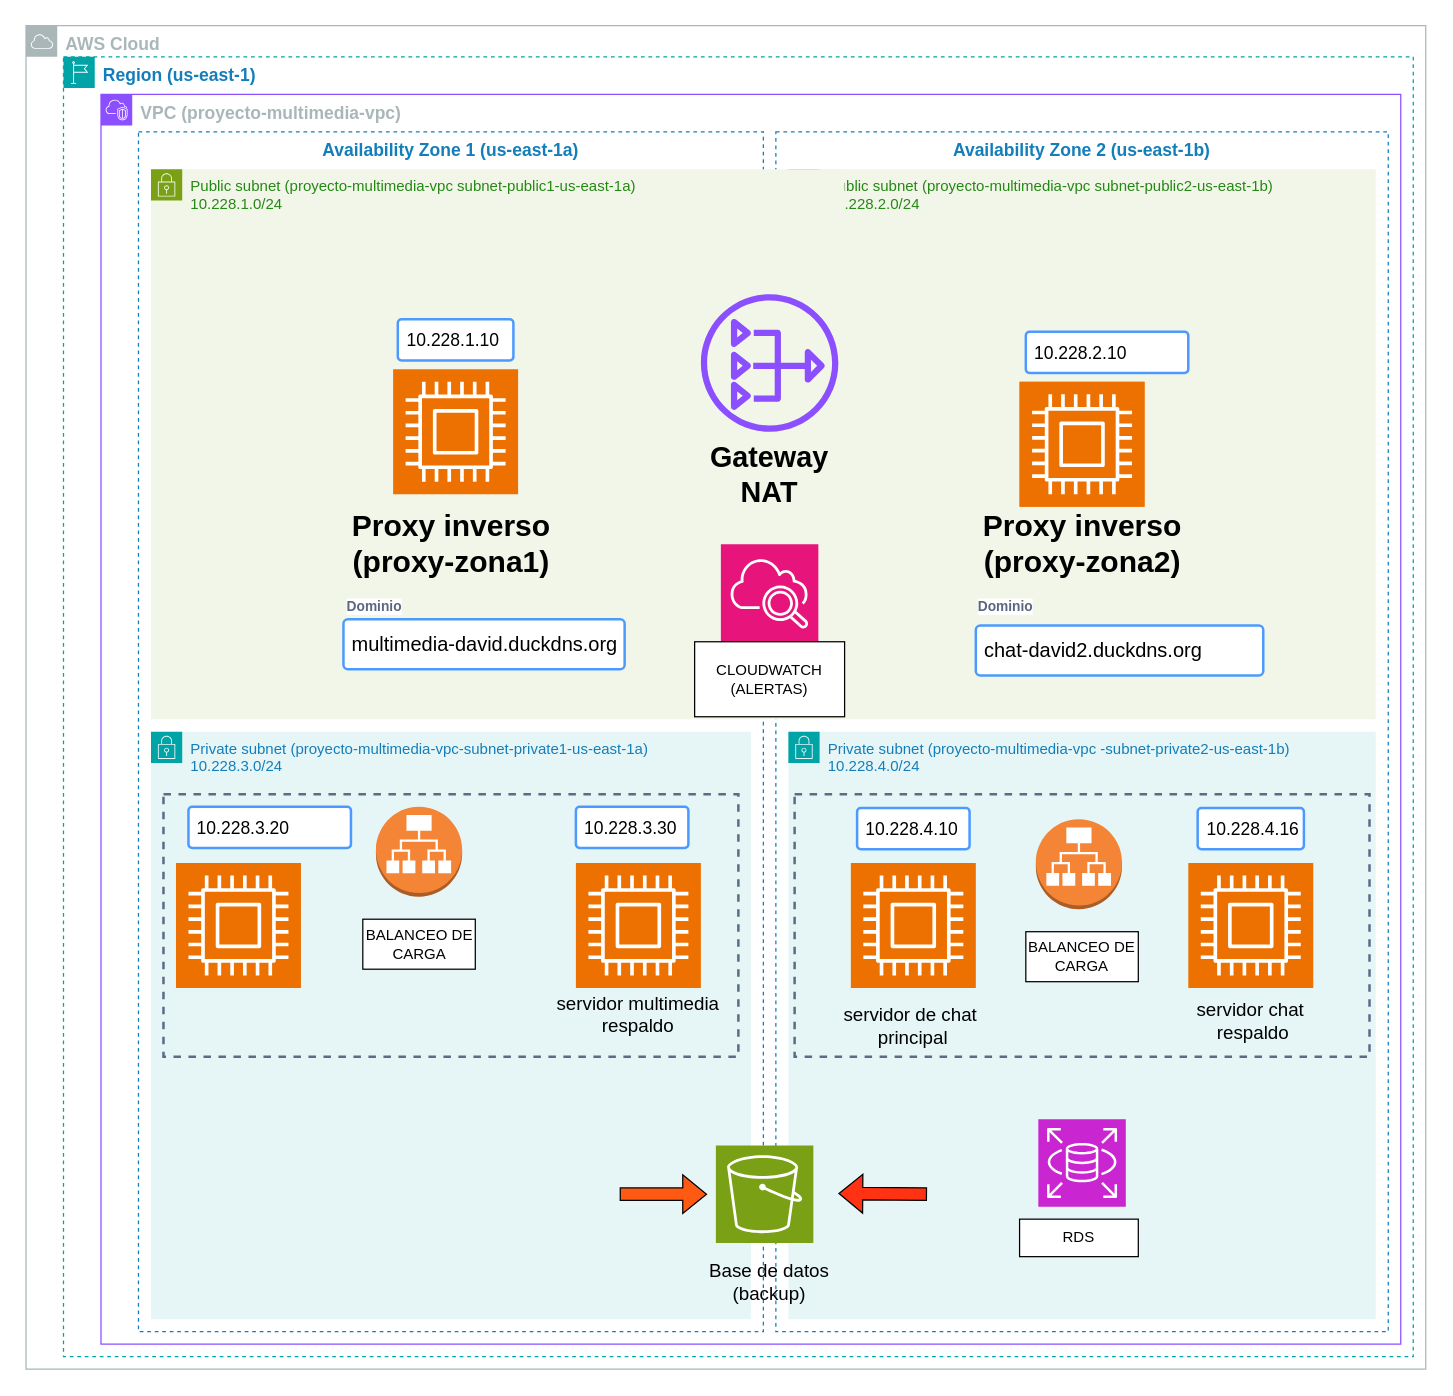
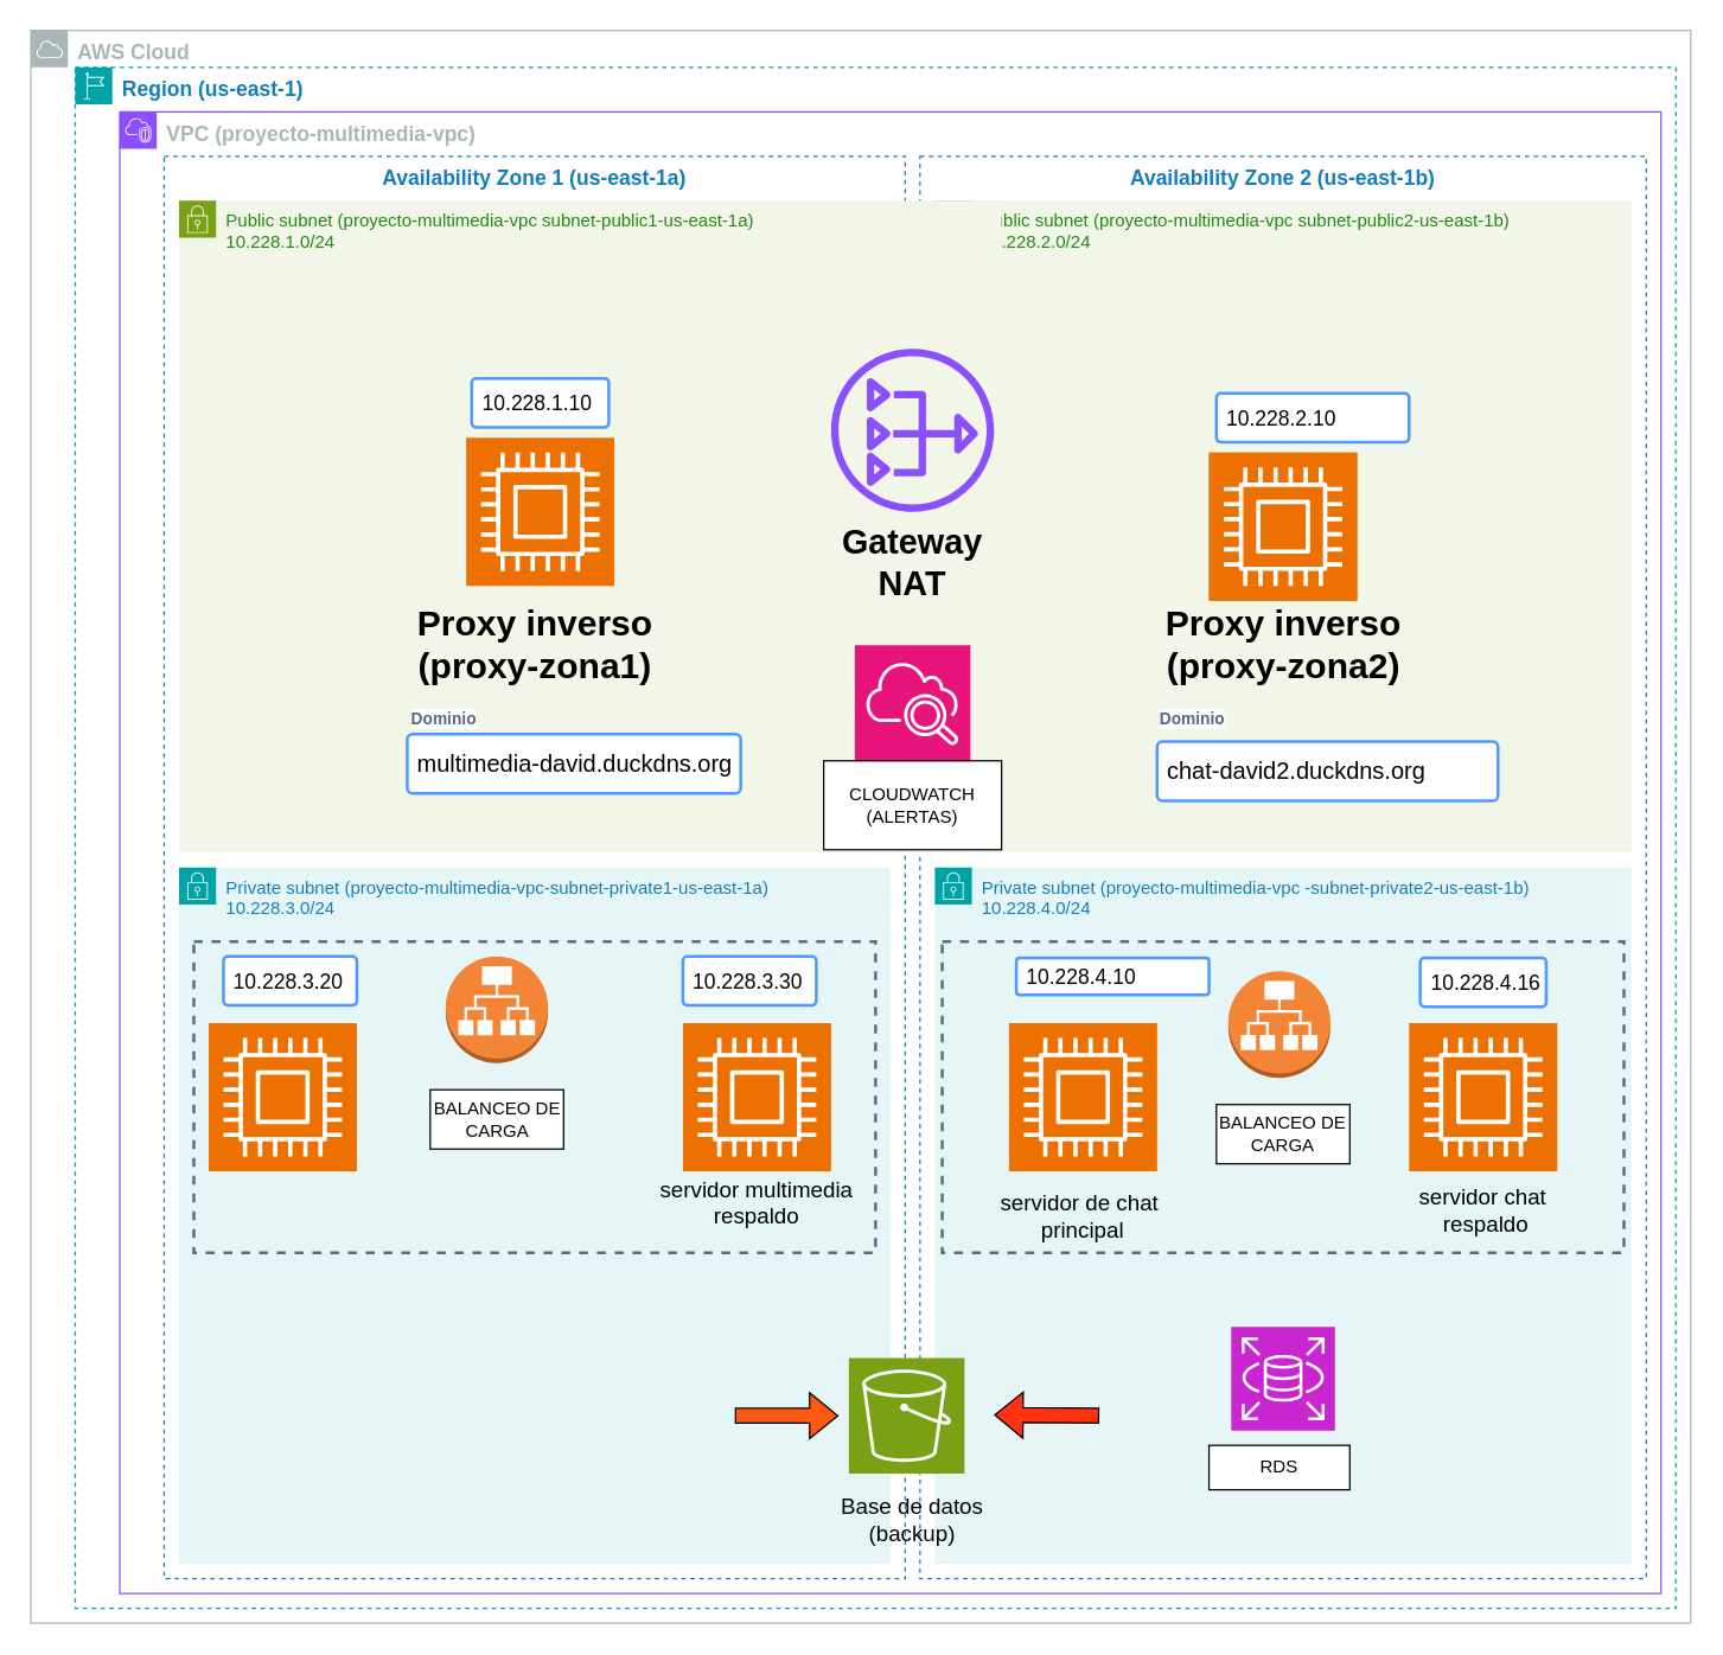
- <mxCell id="27" value="&lt;font style=&quot;font-size: 14px;&quot;&gt;10.228.3.20&lt;/font&gt;" style="rounded=1;arcSize=9;align=left;spacingLeft=5;strokeColor=#4C9AFF;html=1;strokeWidth=2;fontSize=12" vertex="1" parent="23"><mxGeometry x="30" y="60" width="130" height="33" as="geometry" /></mxCell>
+ <mxCell id="27" value="&lt;font style=&quot;font-size: 14px;&quot;&gt;10.228.3.20&lt;/font&gt;" style="rounded=1;arcSize=9;align=left;spacingLeft=5;strokeColor=#4C9AFF;html=1;strokeWidth=2;fontSize=12" vertex="1" parent="23"><mxGeometry x="30" y="60" width="90" height="33" as="geometry" /></mxCell>
- <mxCell id="39" value="&lt;font style=&quot;font-size: 14px;&quot;&gt;10.228.4.10&lt;/font&gt;" style="rounded=1;arcSize=9;align=left;spacingLeft=5;strokeColor=#4C9AFF;html=1;strokeWidth=2;fontSize=12" vertex="1" parent="1"><mxGeometry x="685" y="646" width="90" height="33" as="geometry" /></mxCell>
+ <mxCell id="39" value="&lt;font style=&quot;font-size: 14px;&quot;&gt;10.228.4.10&lt;/font&gt;" style="rounded=1;arcSize=9;align=left;spacingLeft=5;strokeColor=#4C9AFF;html=1;strokeWidth=2;fontSize=12" vertex="1" parent="1"><mxGeometry x="685" y="646" width="130" height="25" as="geometry" /></mxCell>
